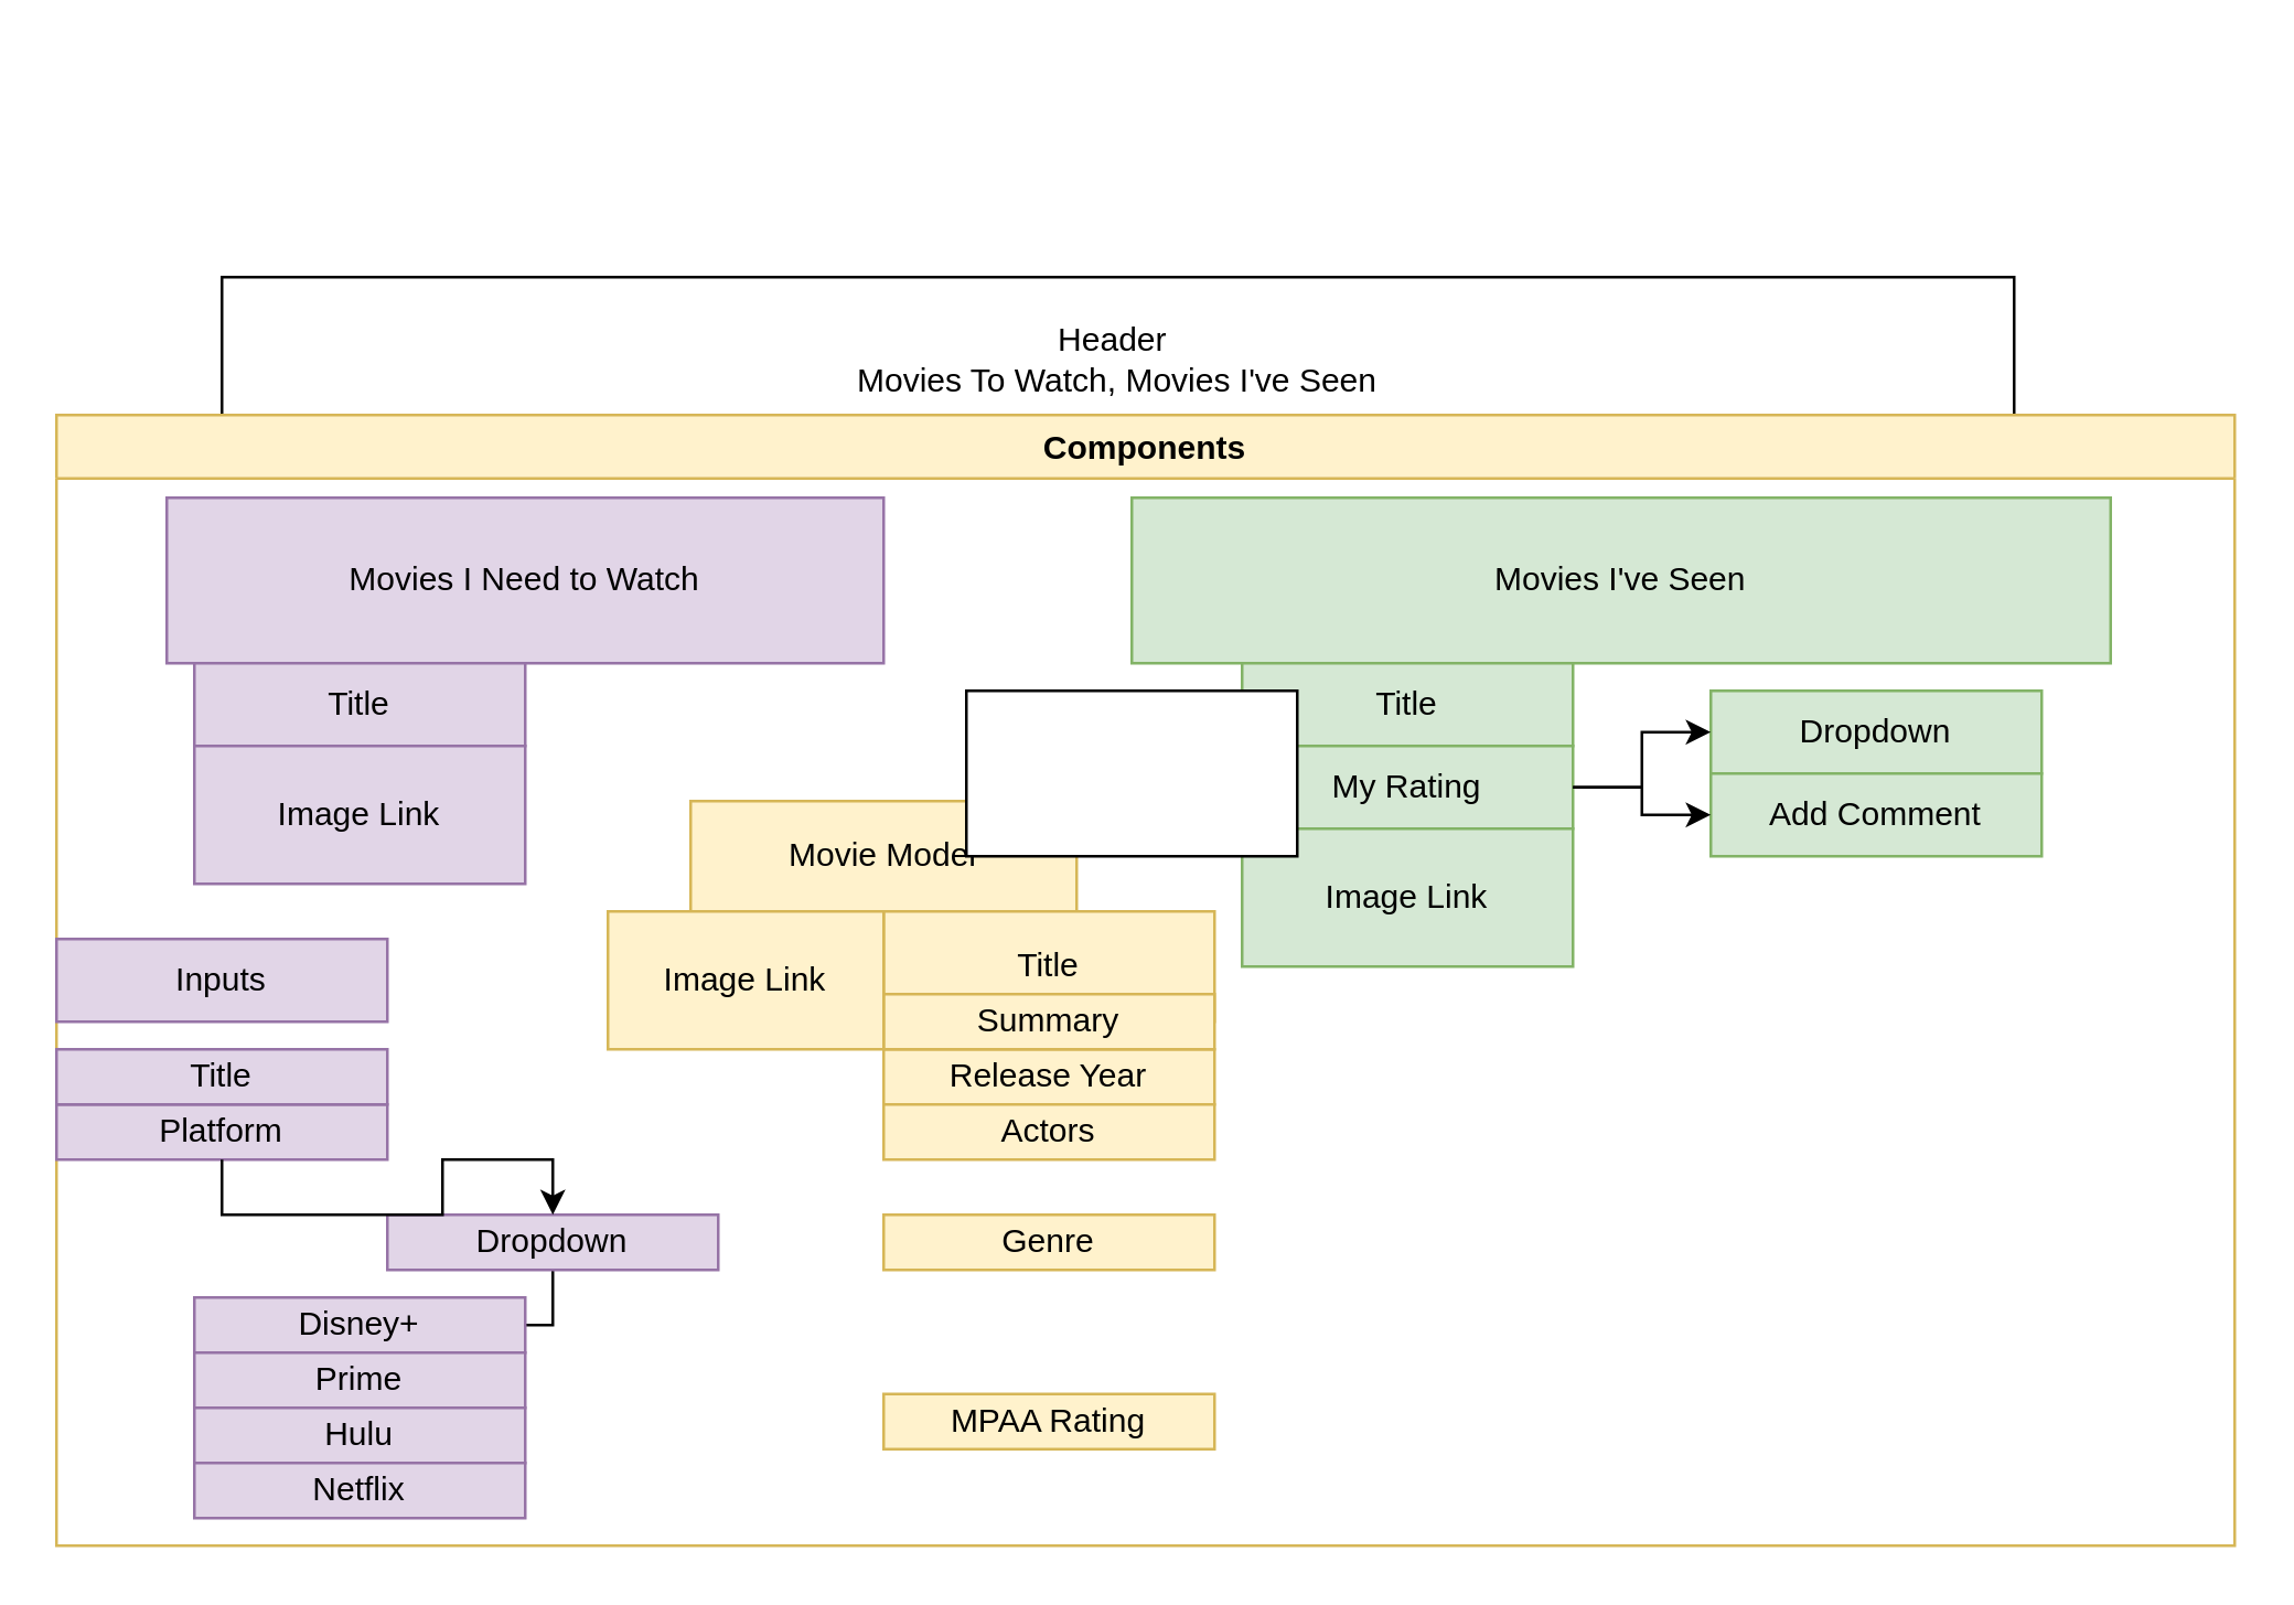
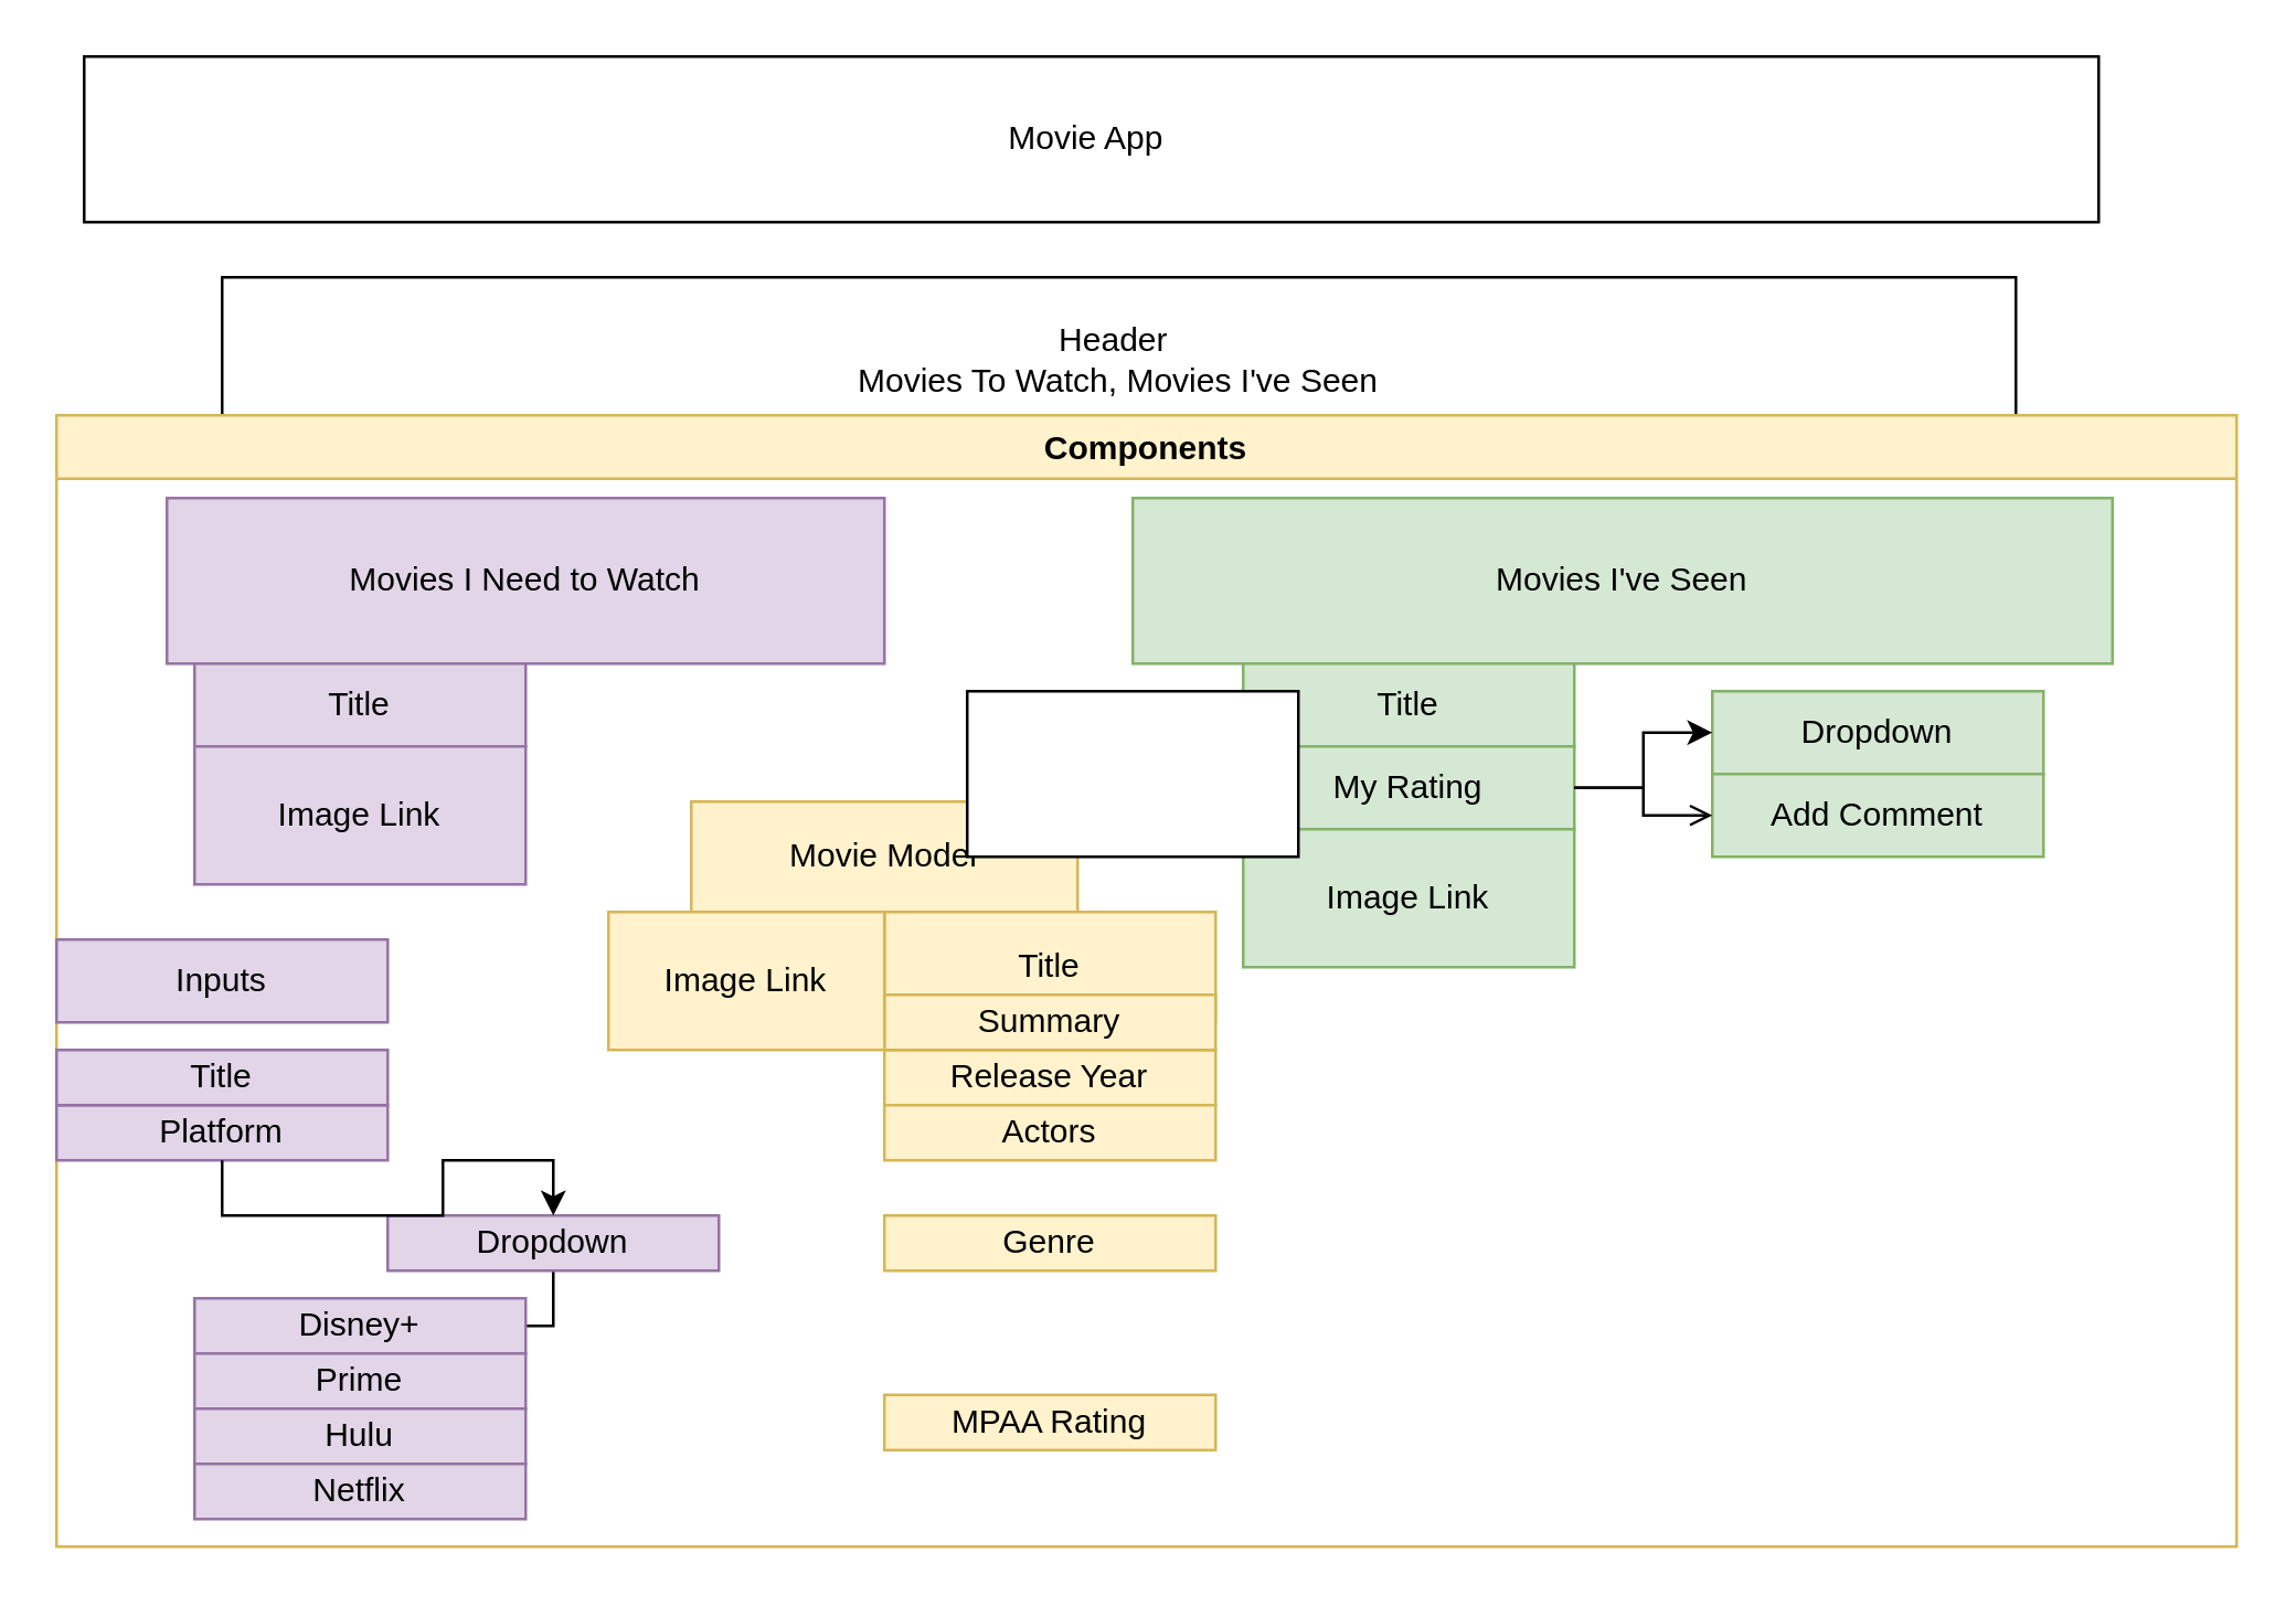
+ <mxCell id="2" value="Movie App&amp;nbsp;" style="rounded=0;whiteSpace=wrap;html=1;" vertex="1" parent="1"><mxGeometry x="30" y="20" width="730" height="60" as="geometry" /></mxCell>
- <mxCell id="26" value="" style="edgeStyle=orthogonalEdgeStyle;rounded=0;orthogonalLoop=1;jettySize=auto;html=1;" edge="1" parent="4" source="9" target="25"><mxGeometry relative="1" as="geometry" /></mxCell>
+ <mxCell id="26" value="" style="edgeStyle=orthogonalEdgeStyle;rounded=0;orthogonalLoop=1;jettySize=auto;html=1;endArrow=open;" edge="1" parent="4" source="9" target="25"><mxGeometry relative="1" as="geometry" /></mxCell>
